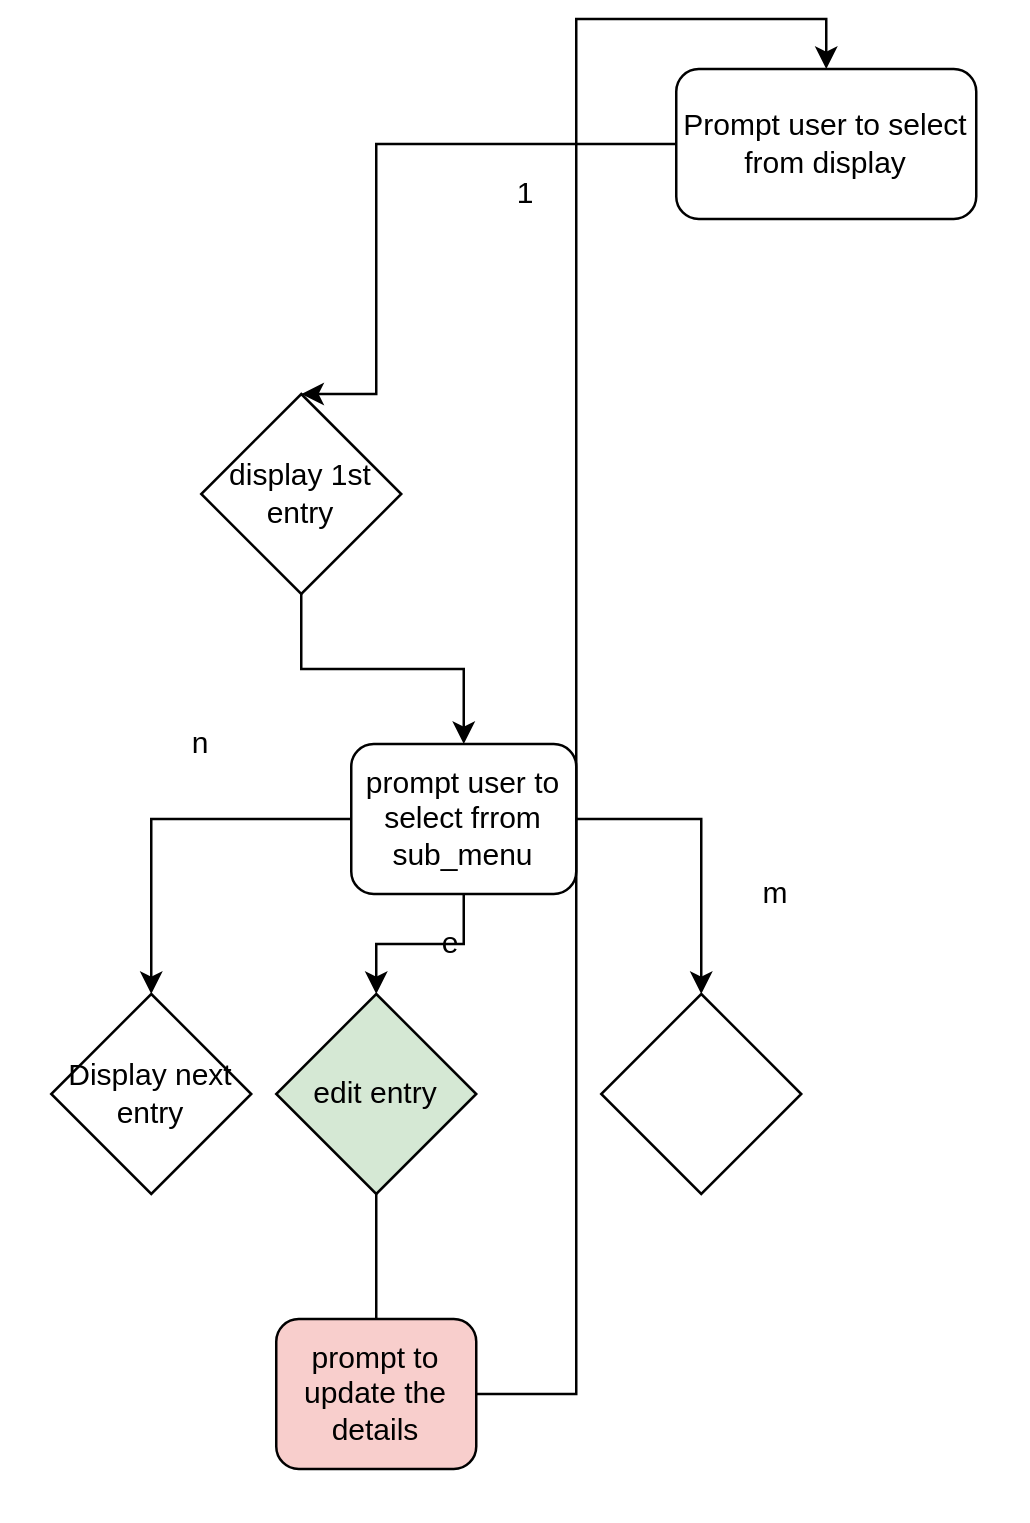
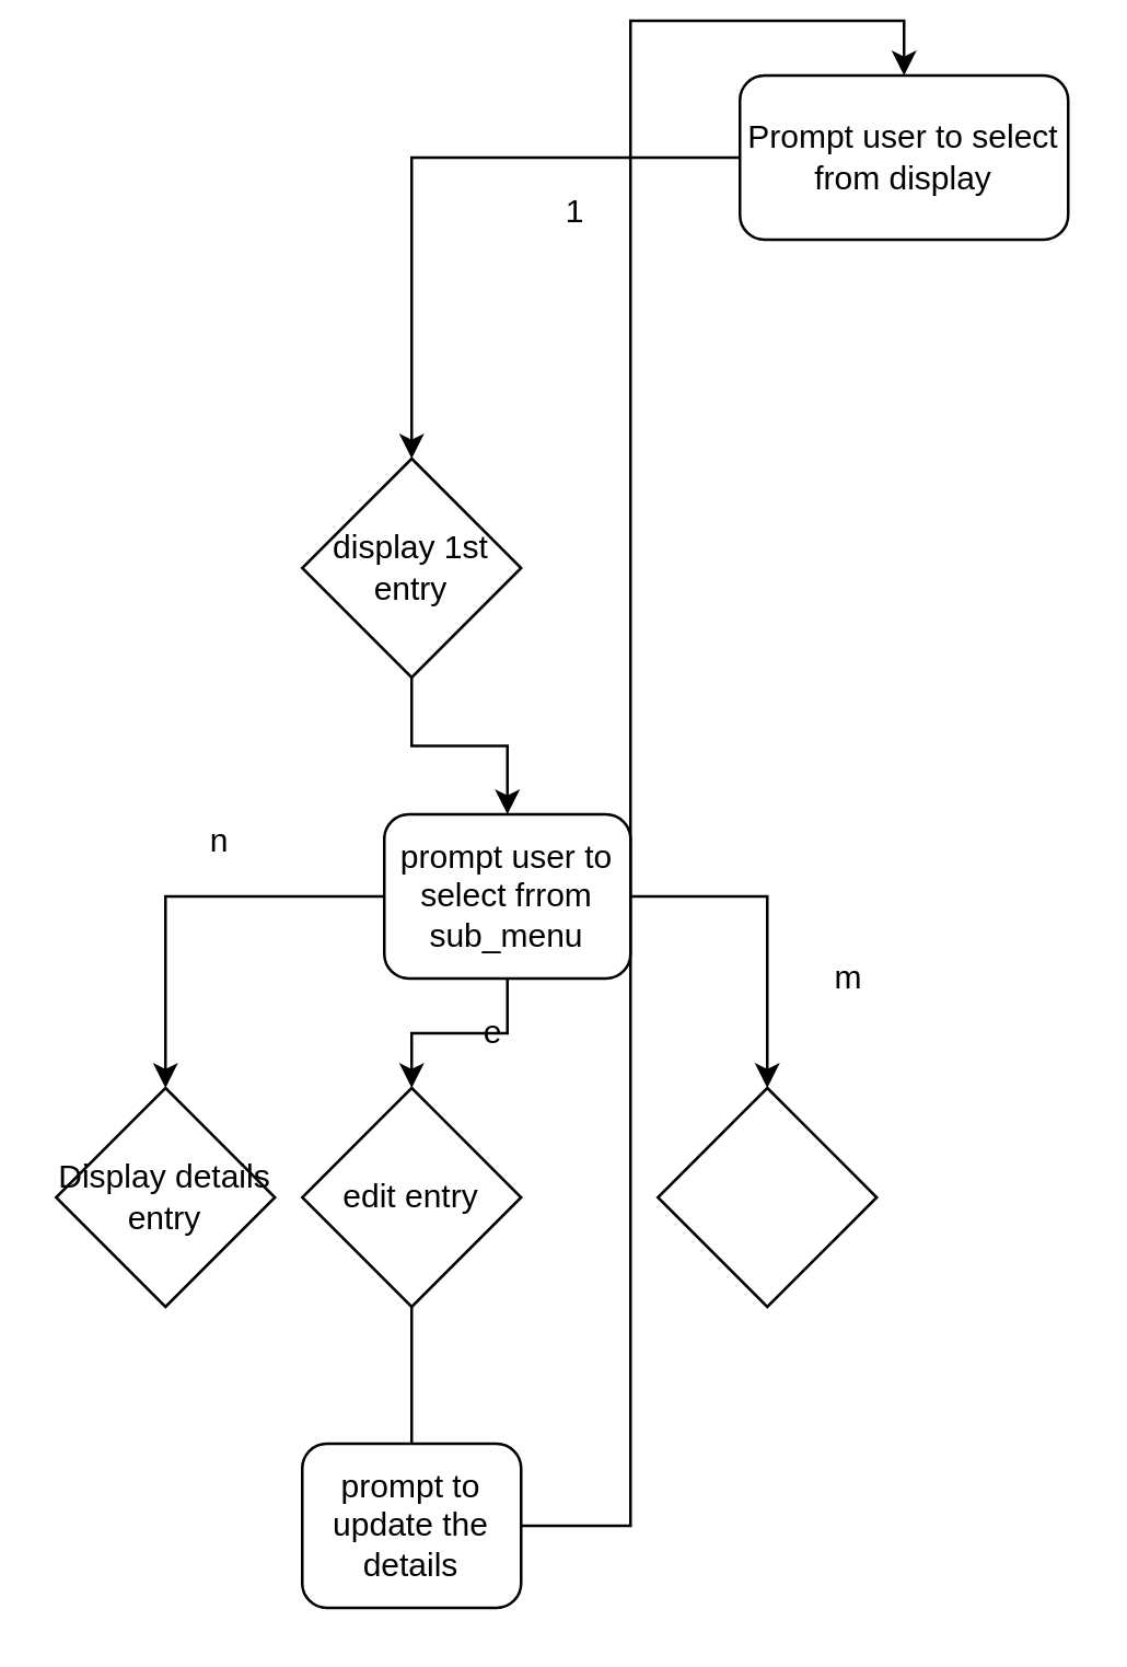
- <mxCell id="5" value="display 1st entry" style="rhombus;whiteSpace=wrap;html=1;" vertex="1" parent="1"><mxGeometry x="80" y="150" width="80" height="80" as="geometry" /></mxCell>
+ <mxCell id="5" value="display 1st entry" style="rhombus;whiteSpace=wrap;html=1;" vertex="1" parent="1"><mxGeometry x="110" y="160" width="80" height="80" as="geometry" /></mxCell>
- <mxCell id="14" value="n" style="text;html=1;strokeColor=none;fillColor=none;align=center;verticalAlign=middle;whiteSpace=wrap;rounded=0;" vertex="1" parent="1"><mxGeometry x="60" y="280" width="40" height="20" as="geometry" /></mxCell>
+ <mxCell id="14" value="n" style="text;html=1;strokeColor=none;fillColor=none;align=center;verticalAlign=middle;whiteSpace=wrap;rounded=0;" vertex="1" parent="1"><mxGeometry x="60" y="290" width="40" height="20" as="geometry" /></mxCell>
- <mxCell id="11" value="Display next entry" style="rhombus;whiteSpace=wrap;html=1;" vertex="1" parent="1"><mxGeometry x="20" y="390" width="80" height="80" as="geometry" /></mxCell>
+ <mxCell id="11" value="Display details entry" style="rhombus;whiteSpace=wrap;html=1;" vertex="1" parent="1"><mxGeometry x="20" y="390" width="80" height="80" as="geometry" /></mxCell>
- <mxCell id="13" value="edit entry" style="rhombus;whiteSpace=wrap;html=1;fillColor=#d5e8d4;" vertex="1" parent="1"><mxGeometry x="110" y="390" width="80" height="80" as="geometry" /></mxCell>
+ <mxCell id="13" value="edit entry" style="rhombus;whiteSpace=wrap;html=1;" vertex="1" parent="1"><mxGeometry x="110" y="390" width="80" height="80" as="geometry" /></mxCell>
- <mxCell id="17" value="prompt to update the details" style="rounded=1;whiteSpace=wrap;html=1;fillColor=#f8cecc;" vertex="1" parent="1"><mxGeometry x="110" y="520" width="80" height="60" as="geometry" /></mxCell>
+ <mxCell id="17" value="prompt to update the details" style="rounded=1;whiteSpace=wrap;html=1;" vertex="1" parent="1"><mxGeometry x="110" y="520" width="80" height="60" as="geometry" /></mxCell>
